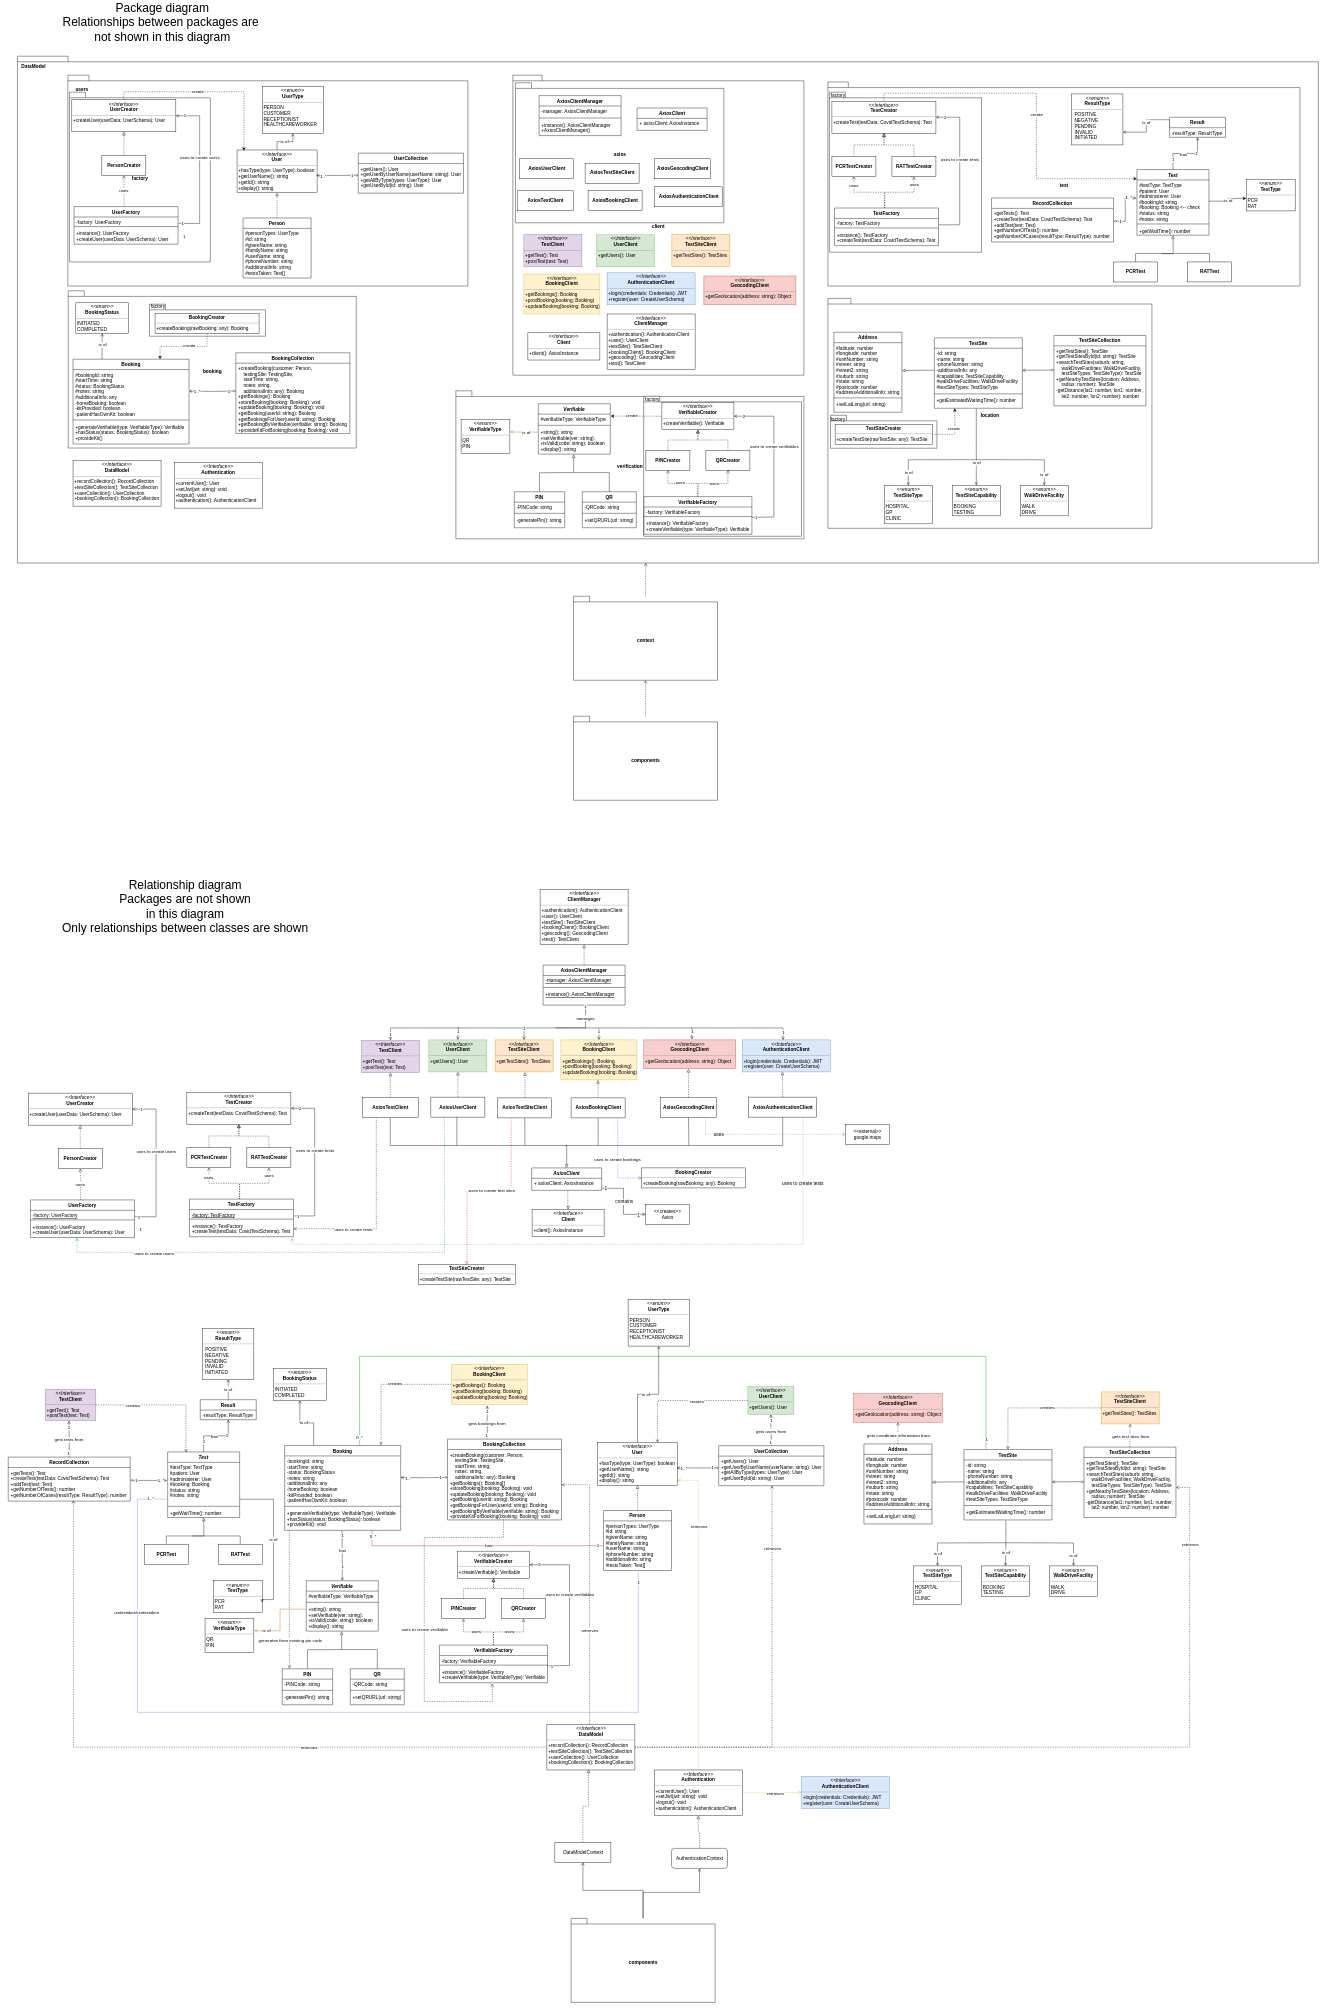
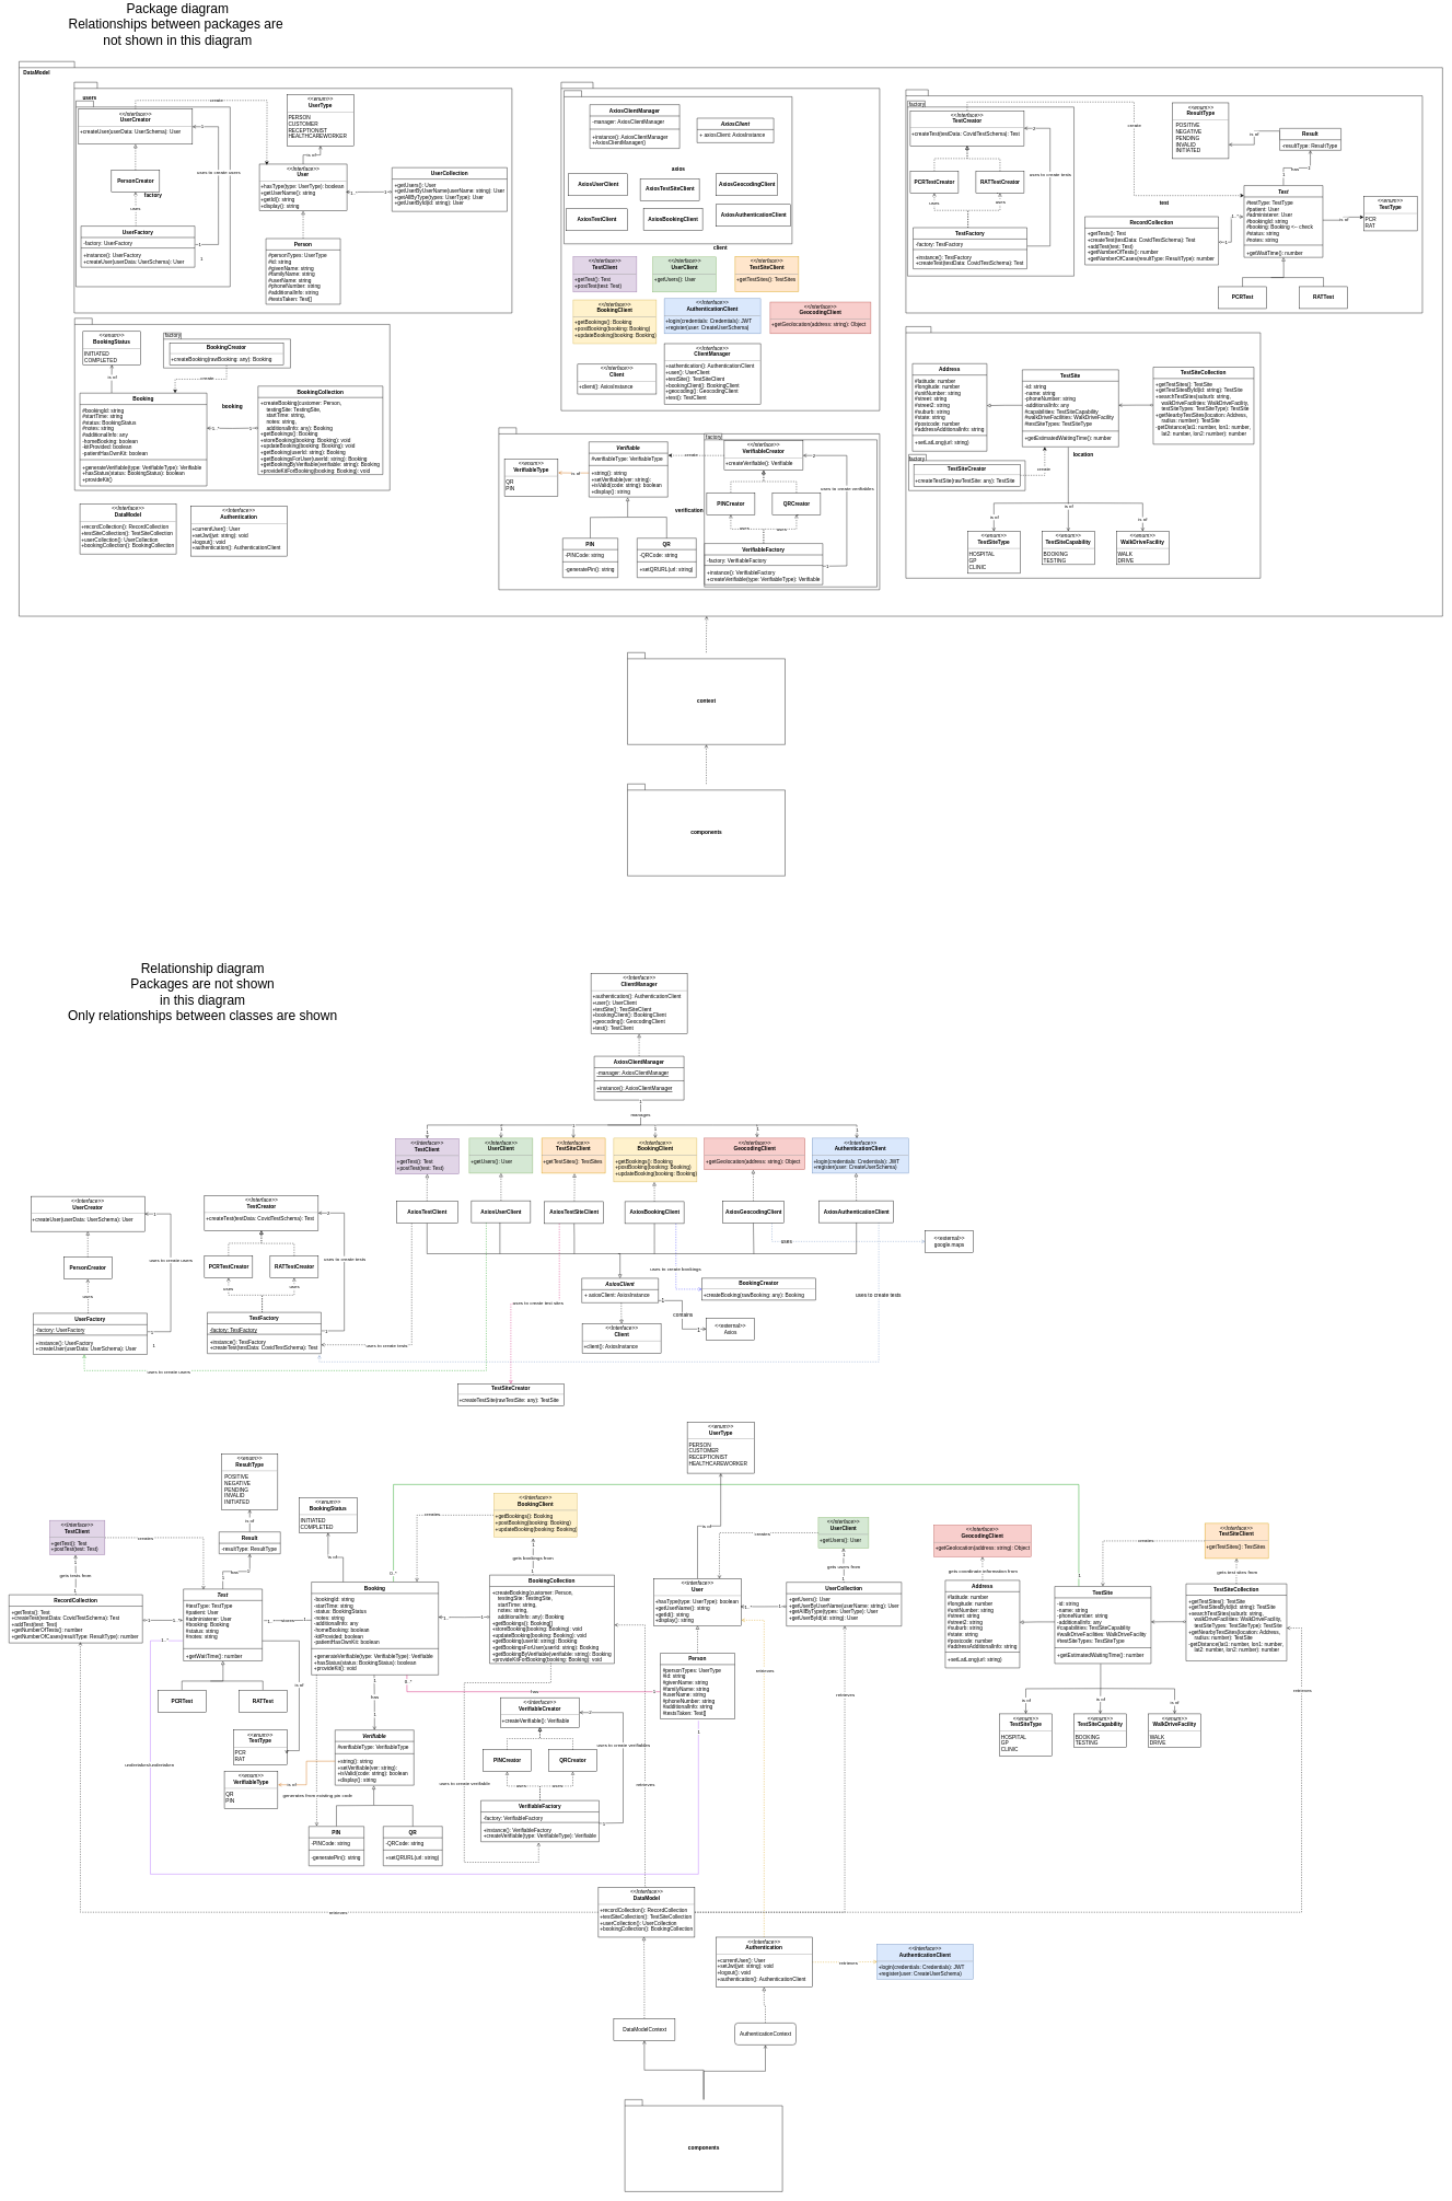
- <mxCell id="462" value="&amp;lt;&amp;lt;creates&amp;gt;&amp;gt;&lt;br&gt;Axios" style="html=1;fontSize=12;" vertex="1" parent="1"><mxGeometry x="1613" y="3010" width="110" height="50" as="geometry" /></mxCell>
+ <mxCell id="462" value="&amp;lt;&amp;lt;external&amp;gt;&amp;gt;&lt;br&gt;Axios" style="html=1;fontSize=12;" vertex="1" parent="1"><mxGeometry x="1613" y="3010" width="110" height="50" as="geometry" /></mxCell>
+ <mxCell id="52" value="stores" style="edgeStyle=orthogonalEdgeStyle;rounded=0;orthogonalLoop=1;jettySize=auto;html=1;exitX=1.022;exitY=0.433;exitDx=0;exitDy=0;entryX=0;entryY=0.5;entryDx=0;entryDy=0;startArrow=none;startFill=0;endArrow=none;endFill=0;strokeWidth=1;exitPerimeter=0;" parent="1" source="247" target="49" edge="1"><mxGeometry relative="1" as="geometry"><mxPoint x="605.62" y="3699.94" as="sourcePoint" /></mxGeometry></mxCell>
+ <mxCell id="53" value="1" style="edgeLabel;html=1;align=center;verticalAlign=middle;resizable=0;points=[];" parent="52" vertex="1" connectable="0"><mxGeometry x="0.71" y="2" relative="1" as="geometry"><mxPoint as="offset" /></mxGeometry></mxCell>
+ <mxCell id="54" value="1..*" style="edgeLabel;html=1;align=center;verticalAlign=middle;resizable=0;points=[];" parent="52" vertex="1" connectable="0"><mxGeometry x="-0.705" y="-1" relative="1" as="geometry"><mxPoint as="offset" /></mxGeometry></mxCell>
- <mxCell id="284" value="DataModelContext" style="html=1;" parent="1" vertex="1"><mxGeometry x="1386.51" y="4605" width="140" height="50" as="geometry" /></mxCell>
+ <mxCell id="284" value="DataModelContext" style="html=1;" parent="1" vertex="1"><mxGeometry x="1401.51" y="4610" width="140" height="50" as="geometry" /></mxCell>
